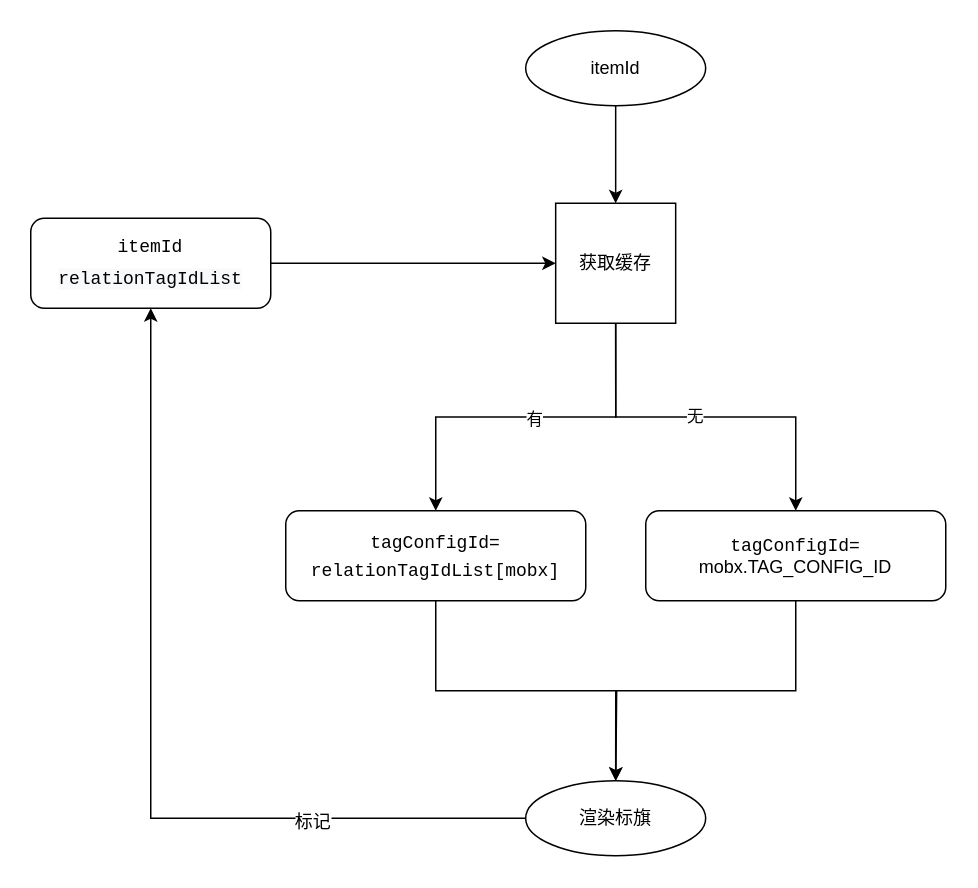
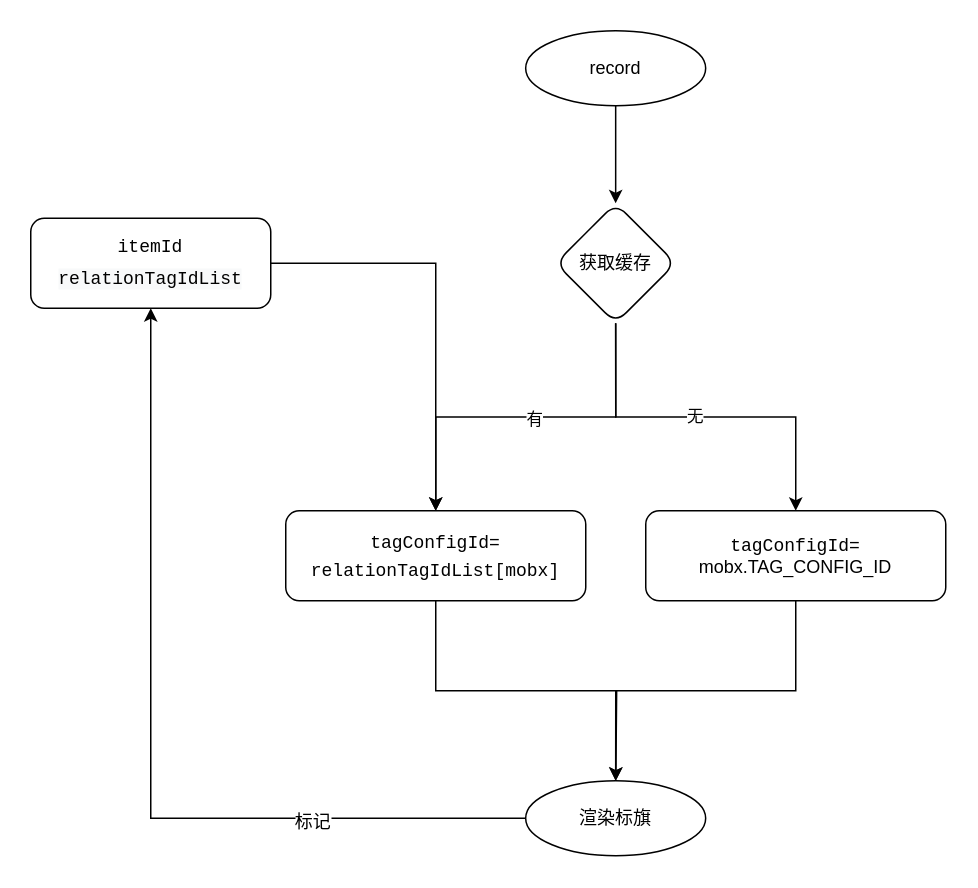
- <mxCell id="3" value="itemId" style="ellipse;whiteSpace=wrap;html=1;rounded=1;" vertex="1" parent="1"><mxGeometry x="349.95" y="20" width="120" height="50" as="geometry" /></mxCell>
+ <mxCell id="3" value="record" style="ellipse;whiteSpace=wrap;html=1;rounded=1;" vertex="1" parent="1"><mxGeometry x="349.95" y="20" width="120" height="50" as="geometry" /></mxCell>
- <mxCell id="15" style="edgeStyle=orthogonalEdgeStyle;rounded=0;orthogonalLoop=1;jettySize=auto;html=1;exitX=1;exitY=0.5;exitDx=0;exitDy=0;entryX=0;entryY=0.5;entryDx=0;entryDy=0;fontSize=12;fontColor=#000000;" edge="1" parent="1" source="16" target="8"><mxGeometry relative="1" as="geometry" /></mxCell>
+ <mxCell id="15" style="edgeStyle=orthogonalEdgeStyle;rounded=0;orthogonalLoop=1;jettySize=auto;html=1;exitX=1;exitY=0.5;exitDx=0;exitDy=0;fontSize=12;fontColor=#000000;" edge="1" parent="1" source="16" target="10"><mxGeometry relative="1" as="geometry" /></mxCell>
- <mxCell id="8" value="获取缓存" style="whiteSpace=wrap;html=1;rounded=0;" vertex="1" parent="1"><mxGeometry x="369.95" y="135" width="80" height="80" as="geometry" /></mxCell>
+ <mxCell id="8" value="获取缓存" style="rhombus;whiteSpace=wrap;html=1;rounded=1;" vertex="1" parent="1"><mxGeometry x="369.95" y="135" width="80" height="80" as="geometry" /></mxCell>
